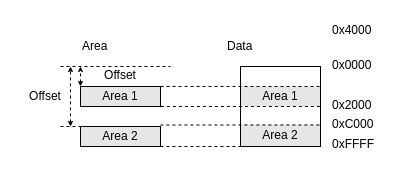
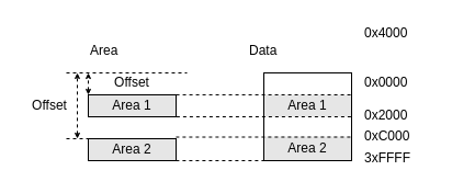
- <mxCell id="9" value="0x0000" style="text;html=1;strokeColor=none;fillColor=none;align=left;verticalAlign=middle;whiteSpace=wrap;rounded=0;" parent="1" vertex="1"><mxGeometry x="330" y="55" width="60" height="20" as="geometry" /></mxCell>
+ <mxCell id="9" value="0x0000" style="text;html=1;strokeColor=none;fillColor=none;align=left;verticalAlign=middle;whiteSpace=wrap;rounded=0;" parent="1" vertex="1"><mxGeometry x="330" y="65" width="60" height="20" as="geometry" /></mxCell>
- <mxCell id="10" value="0xFFFF" style="text;html=1;strokeColor=none;fillColor=none;align=left;verticalAlign=middle;whiteSpace=wrap;rounded=0;" parent="1" vertex="1"><mxGeometry x="330" y="134" width="60" height="20" as="geometry" /></mxCell>
+ <mxCell id="10" value="3xFFFF" style="text;html=1;strokeColor=none;fillColor=none;align=left;verticalAlign=middle;whiteSpace=wrap;rounded=0;" parent="1" vertex="1"><mxGeometry x="330" y="134" width="60" height="20" as="geometry" /></mxCell>
